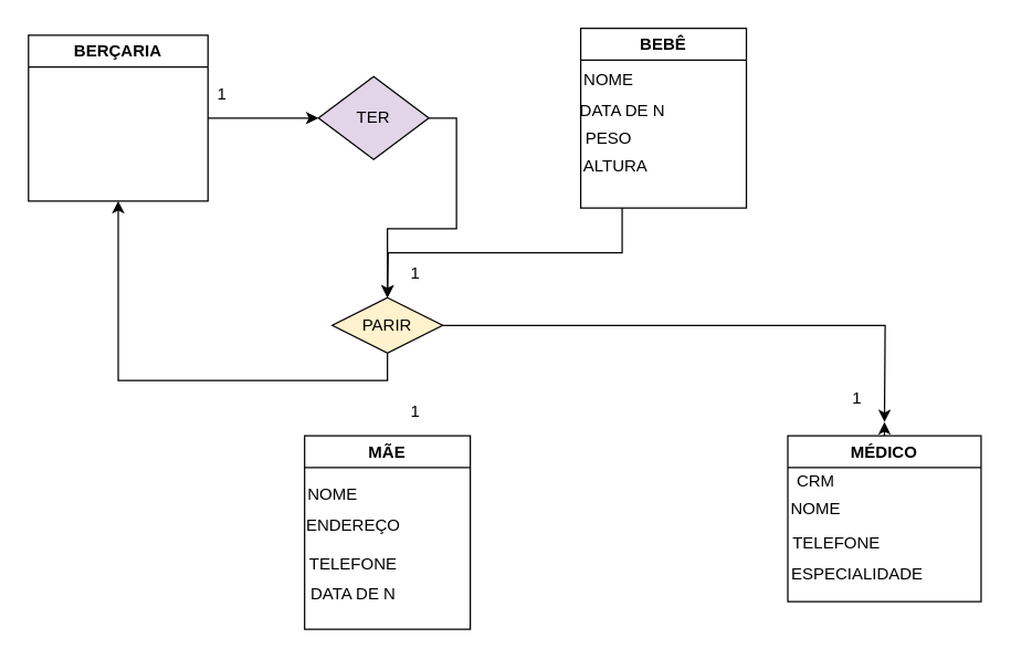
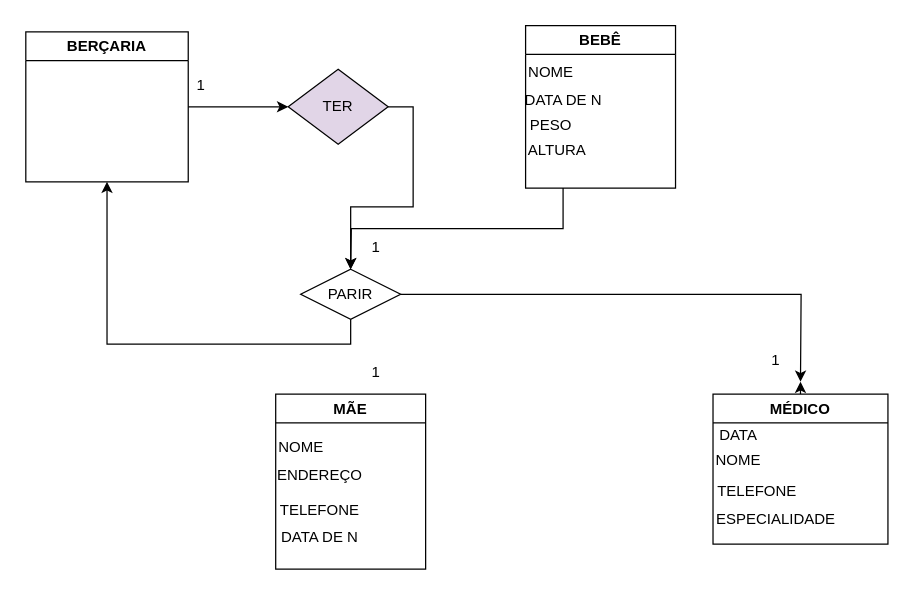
- <mxCell id="15" value="PARIR" style="rhombus;whiteSpace=wrap;html=1;fillColor=#fff2cc;" vertex="1" parent="1"><mxGeometry x="240" y="215" width="80" height="40" as="geometry" /></mxCell>
+ <mxCell id="15" value="PARIR" style="rhombus;whiteSpace=wrap;html=1;" vertex="1" parent="1"><mxGeometry x="240" y="215" width="80" height="40" as="geometry" /></mxCell>
- <mxCell id="25" value="CRM" style="text;html=1;align=center;verticalAlign=middle;resizable=0;points=[];autosize=1;strokeColor=none;fillColor=none;" vertex="1" parent="1"><mxGeometry x="565" y="333" width="50" height="30" as="geometry" /></mxCell>
+ <mxCell id="25" value="DATA" style="text;html=1;align=center;verticalAlign=middle;resizable=0;points=[];autosize=1;strokeColor=none;fillColor=none;" vertex="1" parent="1"><mxGeometry x="565" y="333" width="50" height="30" as="geometry" /></mxCell>
